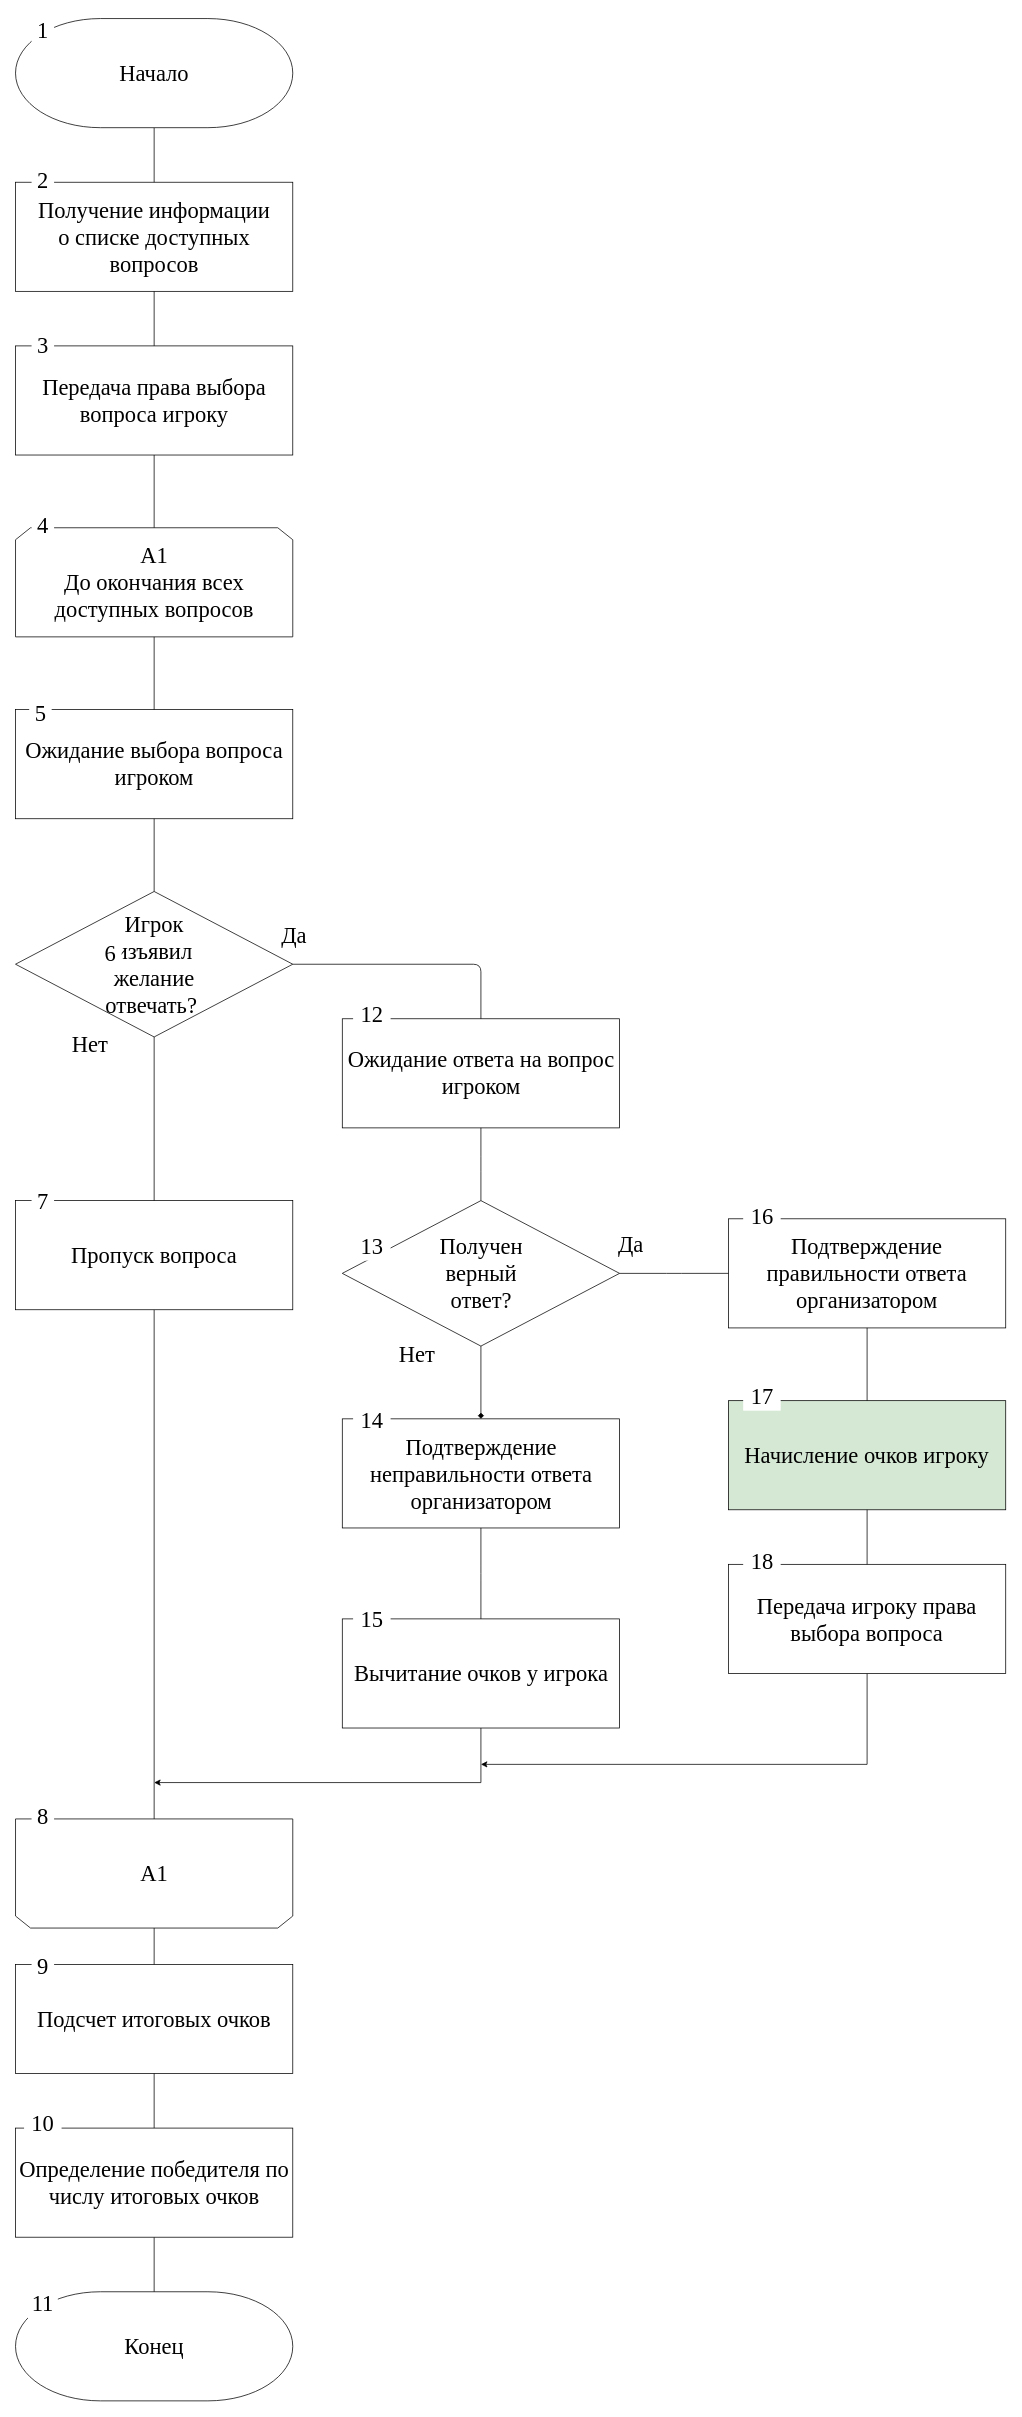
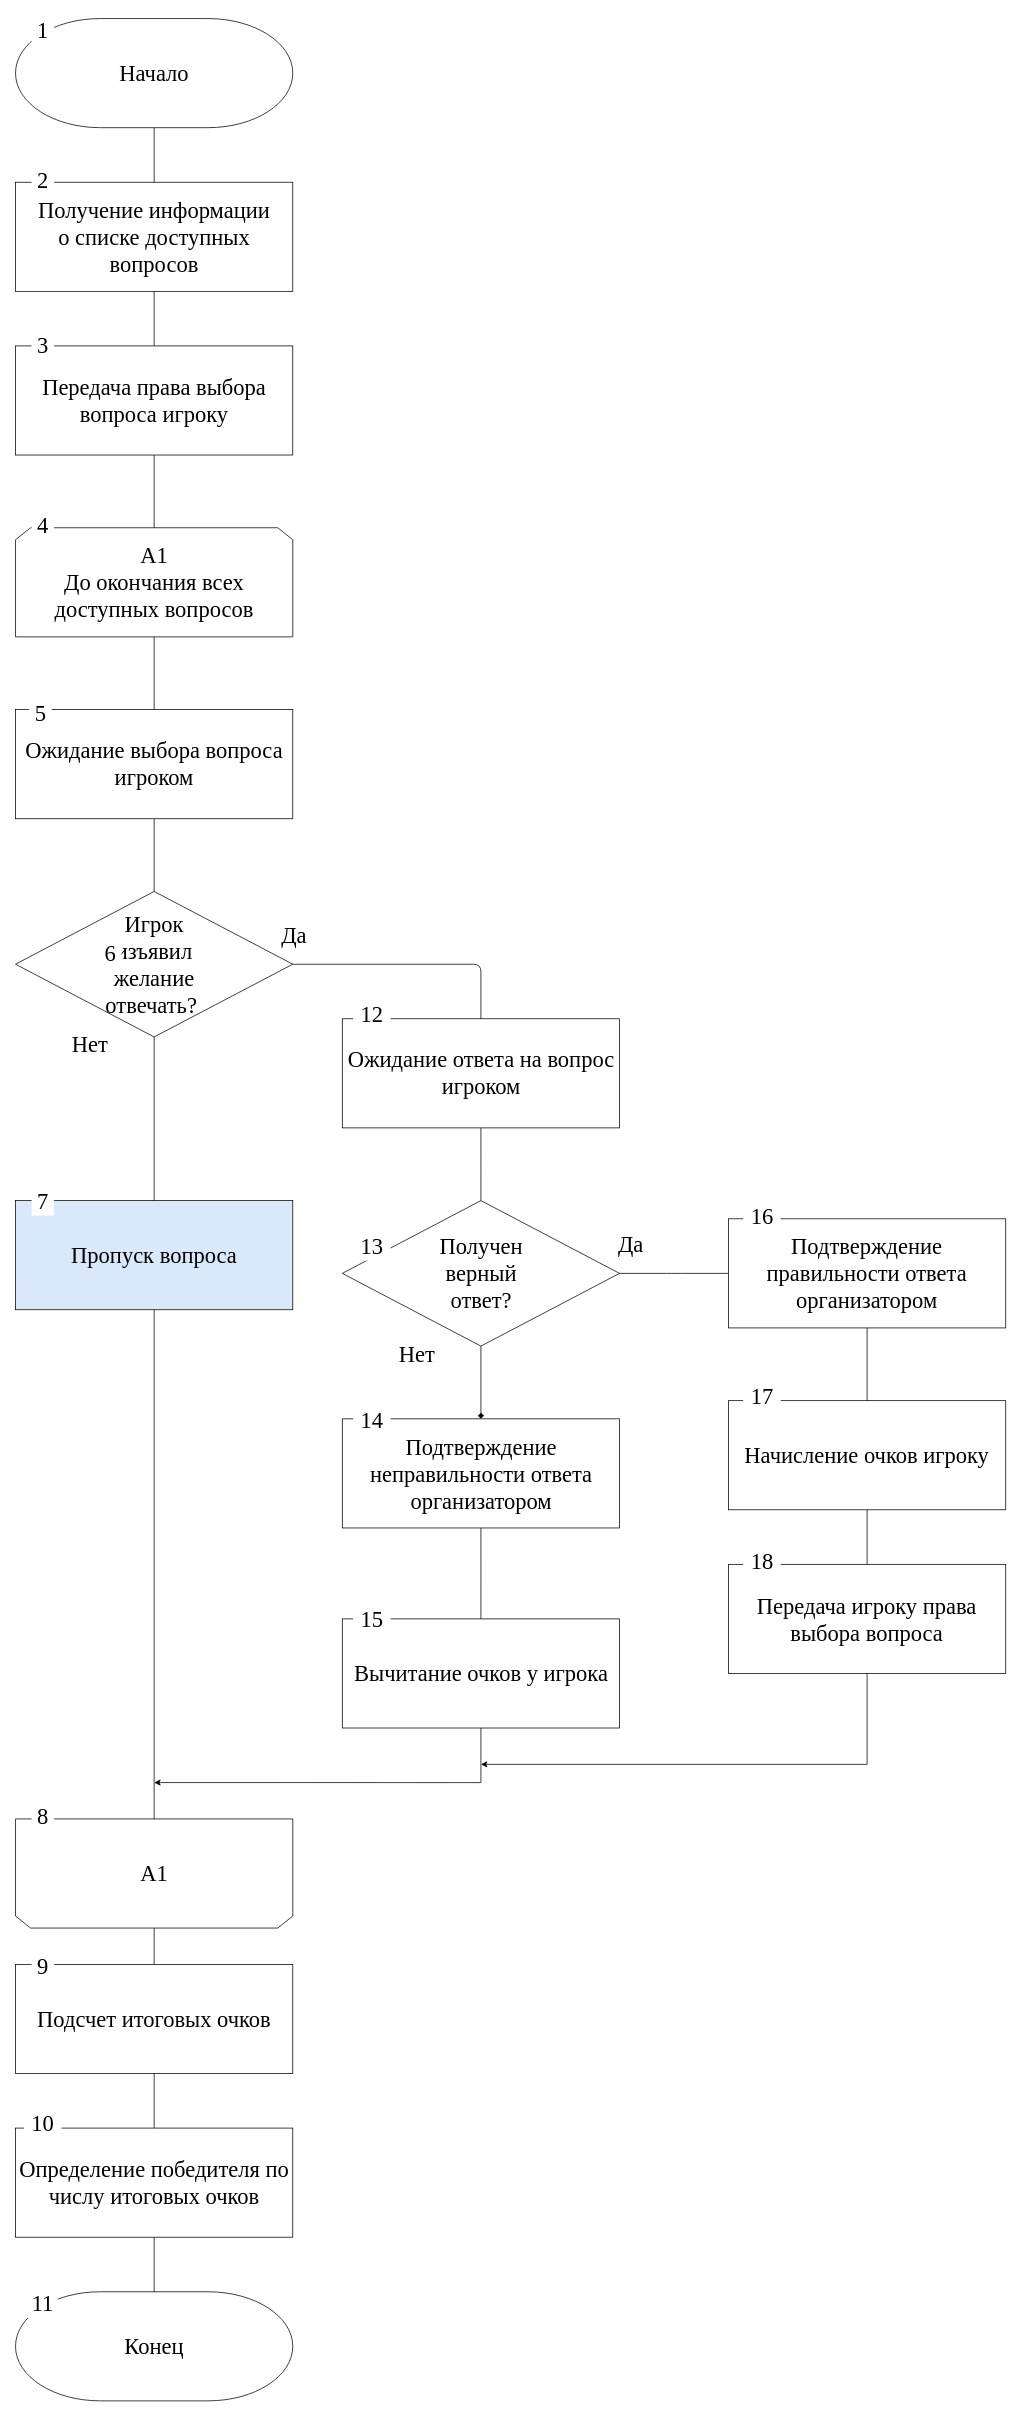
- <mxCell id="50" value="Пропуск вопроса" style="rounded=0;whiteSpace=wrap;html=1;fontFamily=Times New Roman;fontSize=30;" parent="1" vertex="1"><mxGeometry x="20" y="1600" width="369.6" height="145.455" as="geometry" /></mxCell>
+ <mxCell id="50" value="Пропуск вопроса" style="rounded=0;whiteSpace=wrap;html=1;fontFamily=Times New Roman;fontSize=30;fillColor=#dae8fc;" parent="1" vertex="1"><mxGeometry x="20" y="1600" width="369.6" height="145.455" as="geometry" /></mxCell>
- <mxCell id="32" value="Начисление очков игроку" style="rounded=0;whiteSpace=wrap;html=1;fontFamily=Times New Roman;fontSize=30;fillColor=#d5e8d4;" parent="1" vertex="1"><mxGeometry x="970.4" y="1866.667" width="369.6" height="145.455" as="geometry" /></mxCell>
+ <mxCell id="32" value="Начисление очков игроку" style="rounded=0;whiteSpace=wrap;html=1;fontFamily=Times New Roman;fontSize=30;" parent="1" vertex="1"><mxGeometry x="970.4" y="1866.667" width="369.6" height="145.455" as="geometry" /></mxCell>
